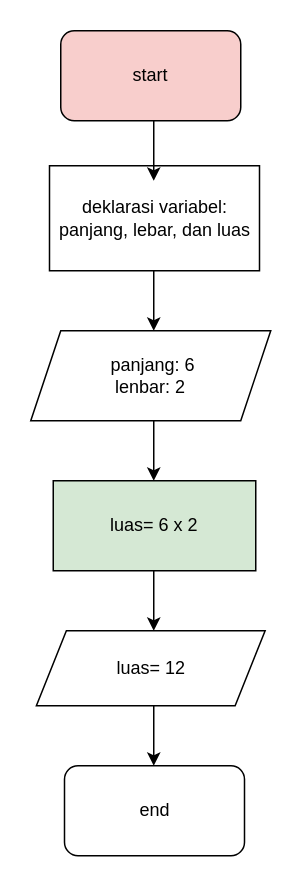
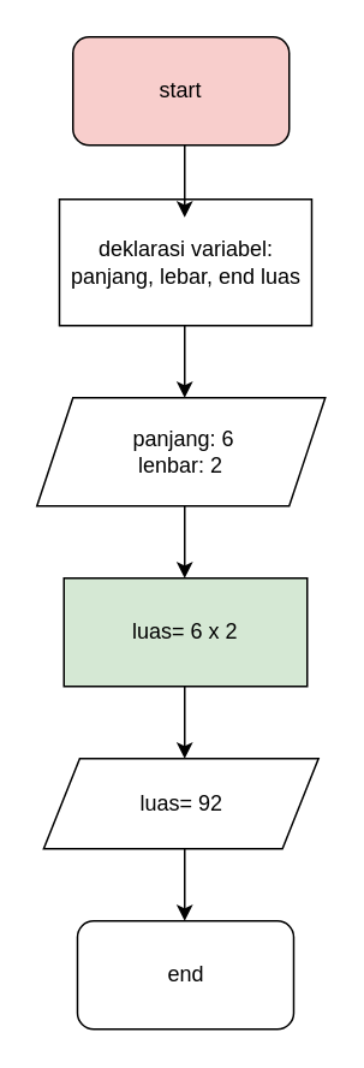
- <mxCell id="2" value="deklarasi variabel: panjang, lebar, dan luas" style="rounded=0;whiteSpace=wrap;html=1;" vertex="1" parent="1"><mxGeometry x="32.5" y="110" width="140" height="70" as="geometry" /></mxCell>
+ <mxCell id="2" value="deklarasi variabel: panjang, lebar, end luas" style="rounded=0;whiteSpace=wrap;html=1;" vertex="1" parent="1"><mxGeometry x="32.5" y="110" width="140" height="70" as="geometry" /></mxCell>
- <mxCell id="5" value="luas= 12" style="shape=parallelogram;perimeter=parallelogramPerimeter;whiteSpace=wrap;html=1;fixedSize=1;" vertex="1" parent="1"><mxGeometry x="23.75" y="420" width="152.5" height="50" as="geometry" /></mxCell>
+ <mxCell id="5" value="luas= 92" style="shape=parallelogram;perimeter=parallelogramPerimeter;whiteSpace=wrap;html=1;fixedSize=1;" vertex="1" parent="1"><mxGeometry x="23.75" y="420" width="152.5" height="50" as="geometry" /></mxCell>
